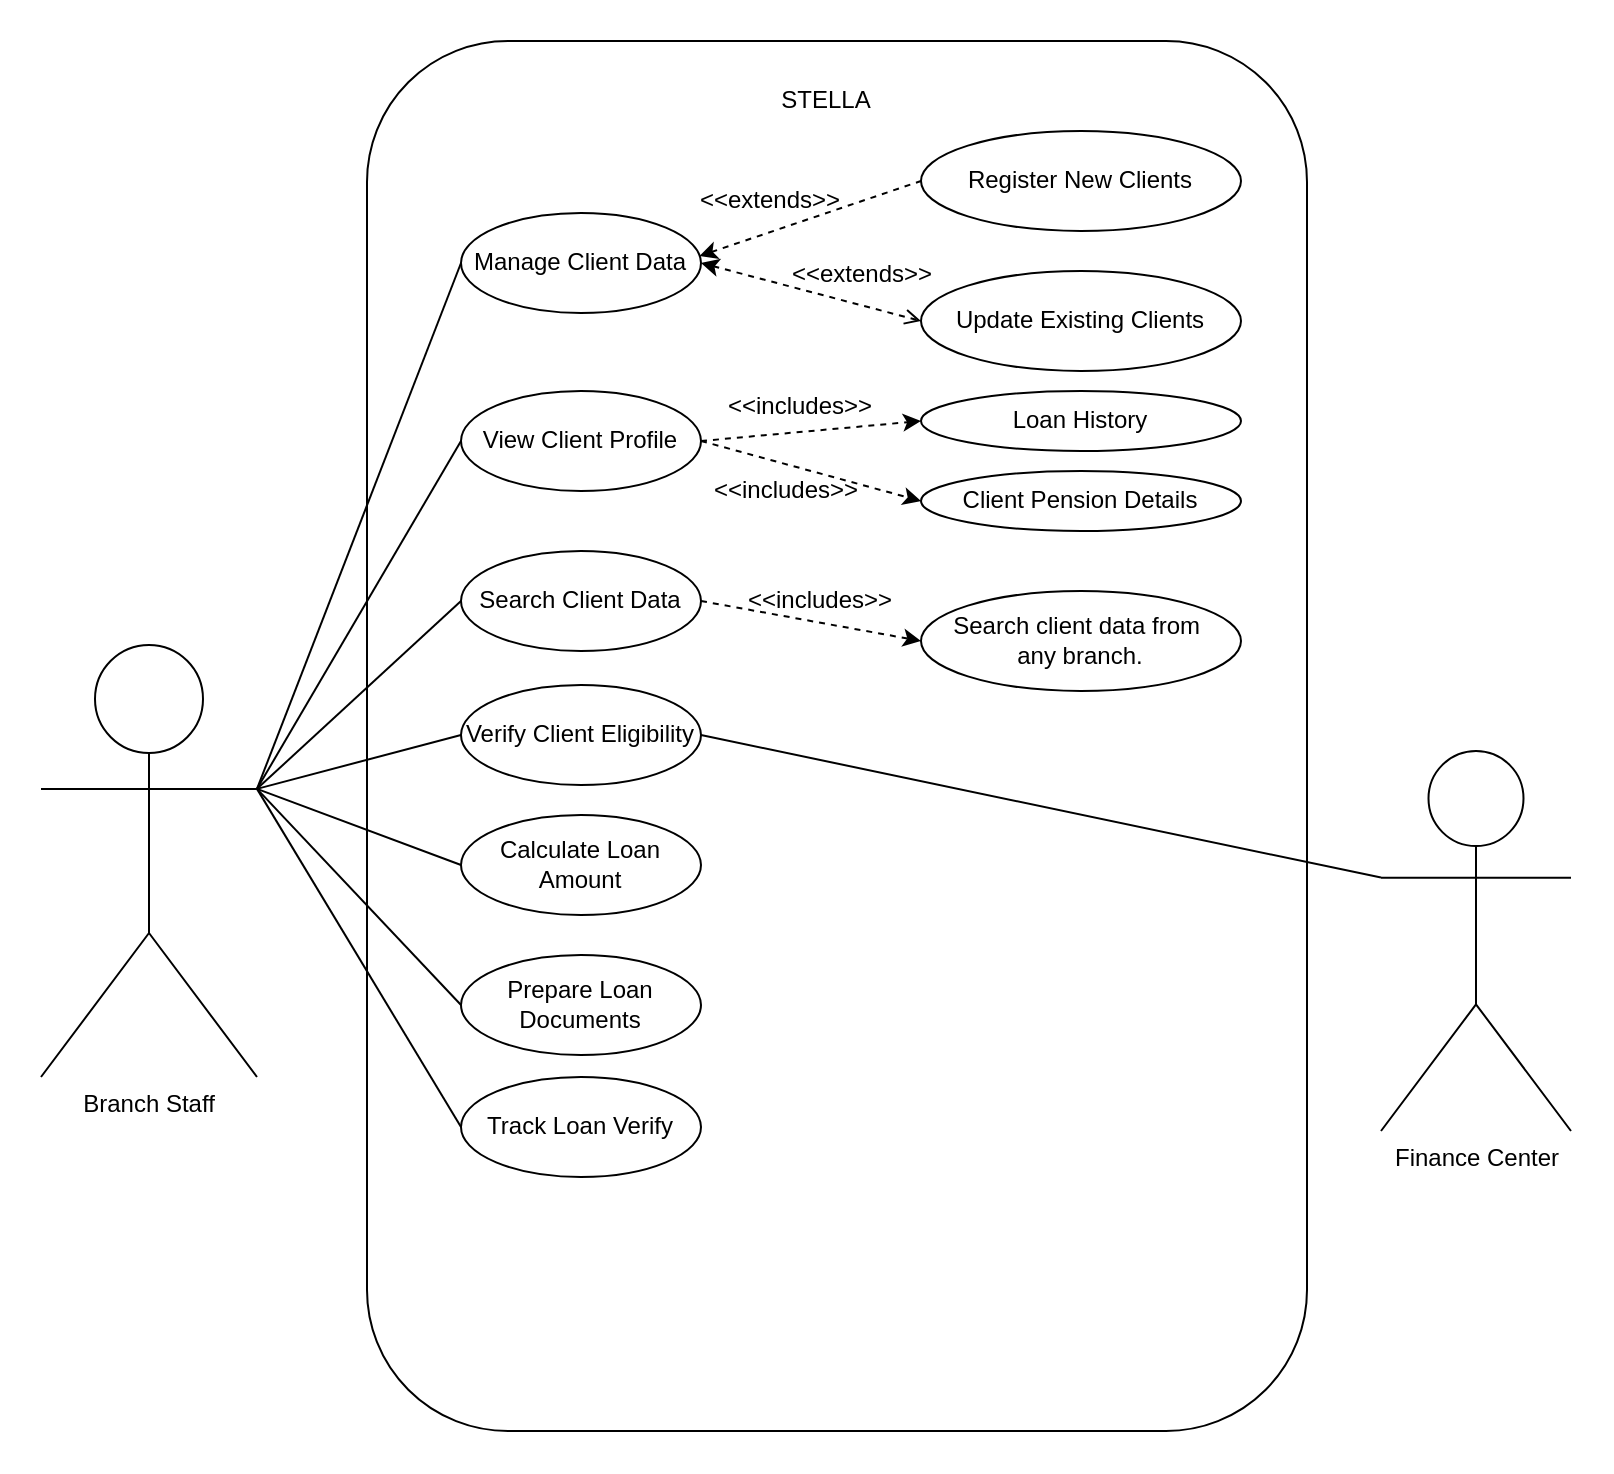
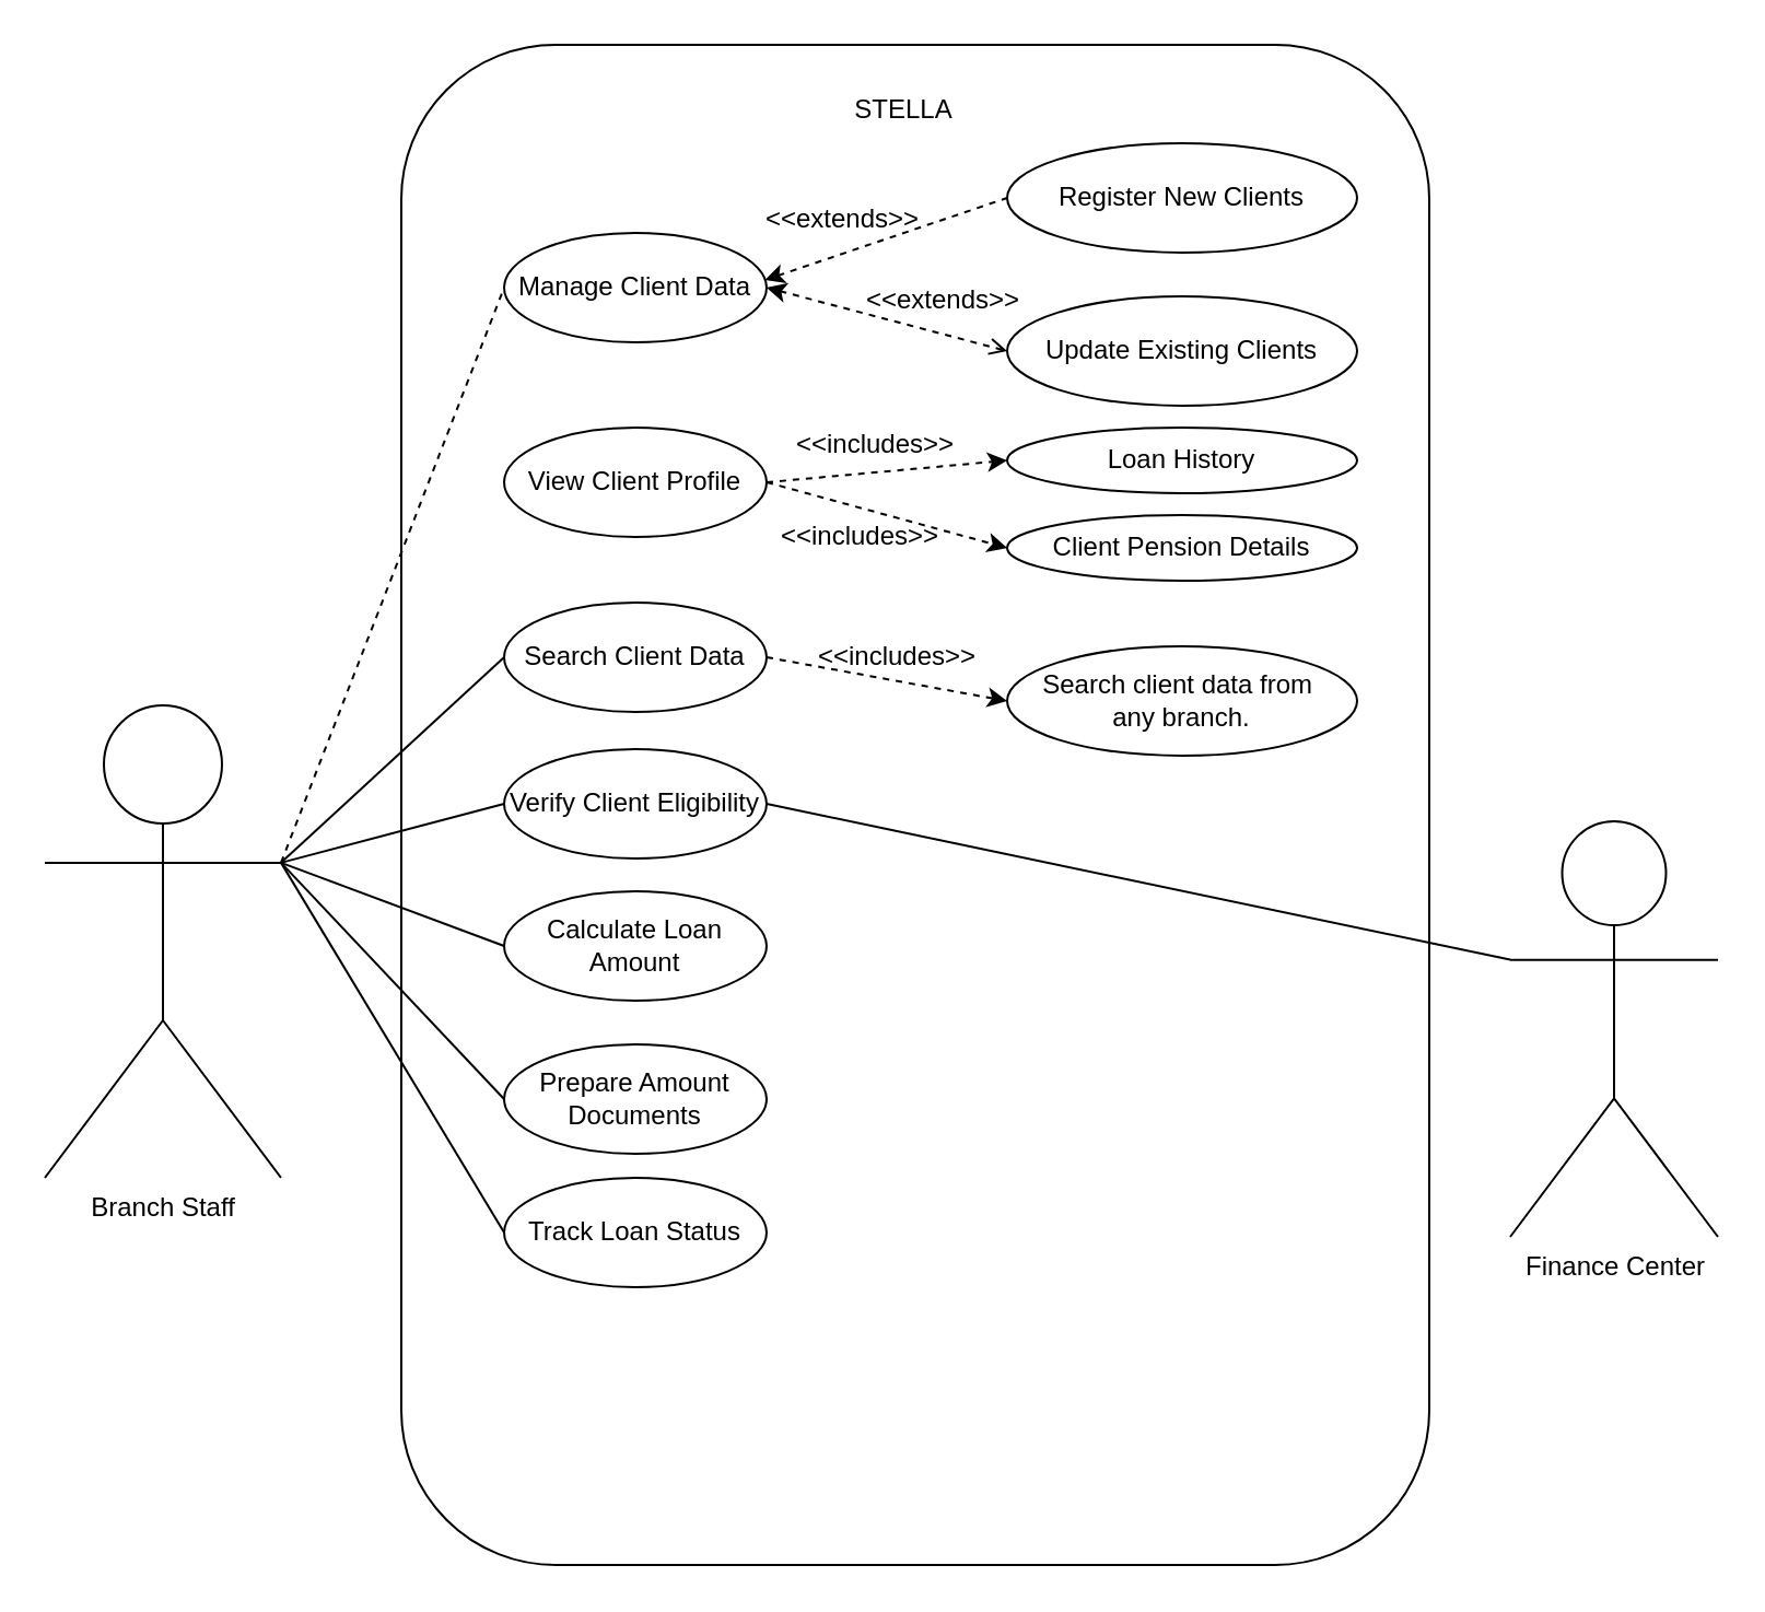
- <mxCell id="4" style="rounded=0;orthogonalLoop=1;jettySize=auto;html=1;entryX=0;entryY=0.5;entryDx=0;entryDy=0;endArrow=none;startFill=0;exitX=1;exitY=0.333;exitDx=0;exitDy=0;exitPerimeter=0;" edge="1" parent="1" source="10" target="15"><mxGeometry relative="1" as="geometry"><mxPoint x="133" y="385" as="sourcePoint" /></mxGeometry></mxCell>
+ <mxCell id="4" style="rounded=0;orthogonalLoop=1;jettySize=auto;html=1;entryX=0;entryY=0.5;entryDx=0;entryDy=0;endArrow=none;startFill=0;exitX=1;exitY=0.333;exitDx=0;exitDy=0;exitPerimeter=0;dashed=1;" edge="1" parent="1" source="10" target="15"><mxGeometry relative="1" as="geometry"><mxPoint x="133" y="385" as="sourcePoint" /></mxGeometry></mxCell>
- <mxCell id="7" style="rounded=0;orthogonalLoop=1;jettySize=auto;html=1;entryX=0;entryY=0.5;entryDx=0;entryDy=0;exitX=1;exitY=0.333;exitDx=0;exitDy=0;exitPerimeter=0;endArrow=none;startFill=0;" edge="1" parent="1" source="10" target="18"><mxGeometry relative="1" as="geometry" /></mxCell>
- <mxCell id="16" value="&lt;p data-pm-slice=&quot;1 1 [&amp;quot;bulletList&amp;quot;,{&amp;quot;tight&amp;quot;:false,&amp;quot;dir&amp;quot;:&amp;quot;ltr&amp;quot;},&amp;quot;listItem&amp;quot;,{},&amp;quot;bulletList&amp;quot;,{&amp;quot;tight&amp;quot;:true,&amp;quot;dir&amp;quot;:&amp;quot;ltr&amp;quot;},&amp;quot;listItem&amp;quot;,{}]&quot; dir=&quot;ltr&quot;&gt;Prepare Loan Documents&lt;/p&gt;" style="ellipse;whiteSpace=wrap;html=1;" vertex="1" parent="1"><mxGeometry x="230" y="477" width="120" height="50" as="geometry" /></mxCell>
+ <mxCell id="16" value="&lt;p data-pm-slice=&quot;1 1 [&amp;quot;bulletList&amp;quot;,{&amp;quot;tight&amp;quot;:false,&amp;quot;dir&amp;quot;:&amp;quot;ltr&amp;quot;},&amp;quot;listItem&amp;quot;,{},&amp;quot;bulletList&amp;quot;,{&amp;quot;tight&amp;quot;:true,&amp;quot;dir&amp;quot;:&amp;quot;ltr&amp;quot;},&amp;quot;listItem&amp;quot;,{}]&quot; dir=&quot;ltr&quot;&gt;Prepare Amount Documents&lt;/p&gt;" style="ellipse;whiteSpace=wrap;html=1;" vertex="1" parent="1"><mxGeometry x="230" y="477" width="120" height="50" as="geometry" /></mxCell>
- <mxCell id="19" value="&lt;p data-pm-slice=&quot;1 1 [&amp;quot;bulletList&amp;quot;,{&amp;quot;tight&amp;quot;:false,&amp;quot;dir&amp;quot;:&amp;quot;ltr&amp;quot;},&amp;quot;listItem&amp;quot;,{},&amp;quot;bulletList&amp;quot;,{&amp;quot;tight&amp;quot;:true,&amp;quot;dir&amp;quot;:&amp;quot;ltr&amp;quot;},&amp;quot;listItem&amp;quot;,{}]&quot; dir=&quot;ltr&quot;&gt;Track Loan Verify&lt;/p&gt;" style="ellipse;whiteSpace=wrap;html=1;" vertex="1" parent="1"><mxGeometry x="230" y="538" width="120" height="50" as="geometry" /></mxCell>
+ <mxCell id="19" value="&lt;p data-pm-slice=&quot;1 1 [&amp;quot;bulletList&amp;quot;,{&amp;quot;tight&amp;quot;:false,&amp;quot;dir&amp;quot;:&amp;quot;ltr&amp;quot;},&amp;quot;listItem&amp;quot;,{},&amp;quot;bulletList&amp;quot;,{&amp;quot;tight&amp;quot;:true,&amp;quot;dir&amp;quot;:&amp;quot;ltr&amp;quot;},&amp;quot;listItem&amp;quot;,{}]&quot; dir=&quot;ltr&quot;&gt;Track Loan Status&lt;/p&gt;" style="ellipse;whiteSpace=wrap;html=1;" vertex="1" parent="1"><mxGeometry x="230" y="538" width="120" height="50" as="geometry" /></mxCell>
